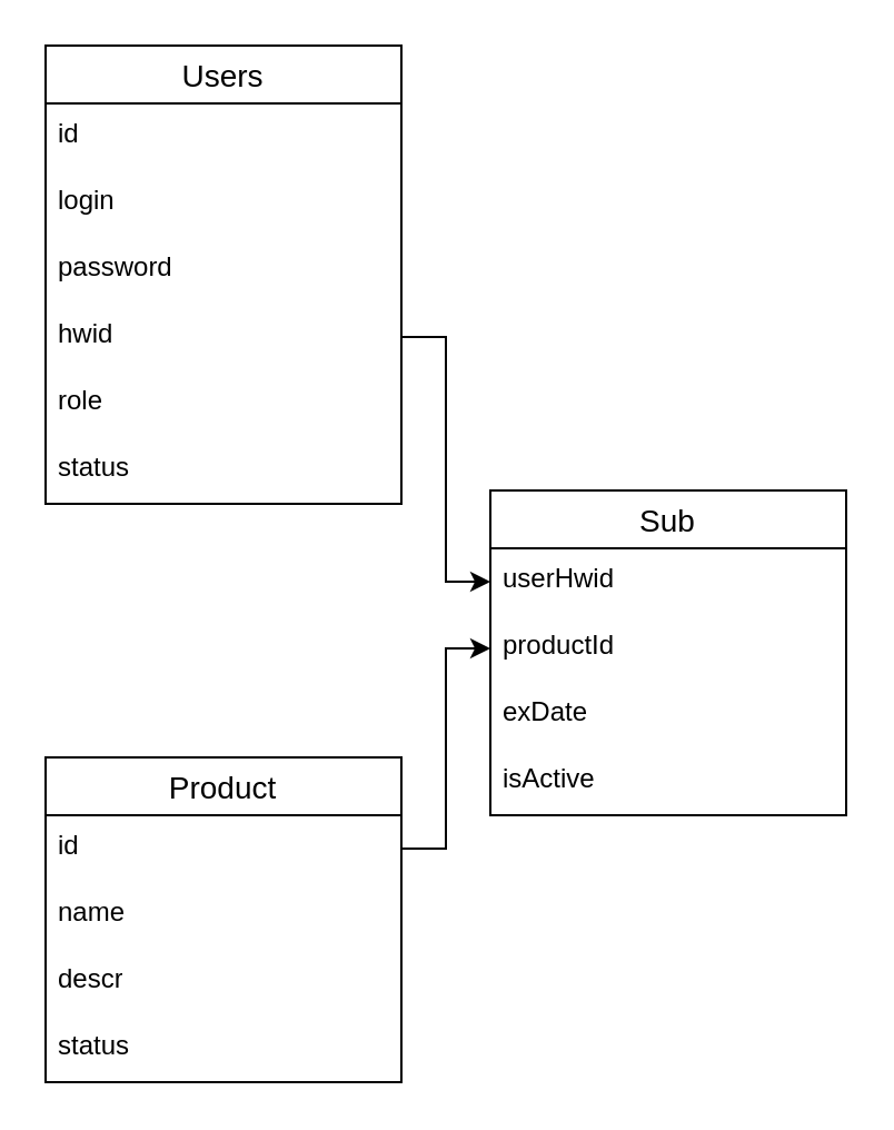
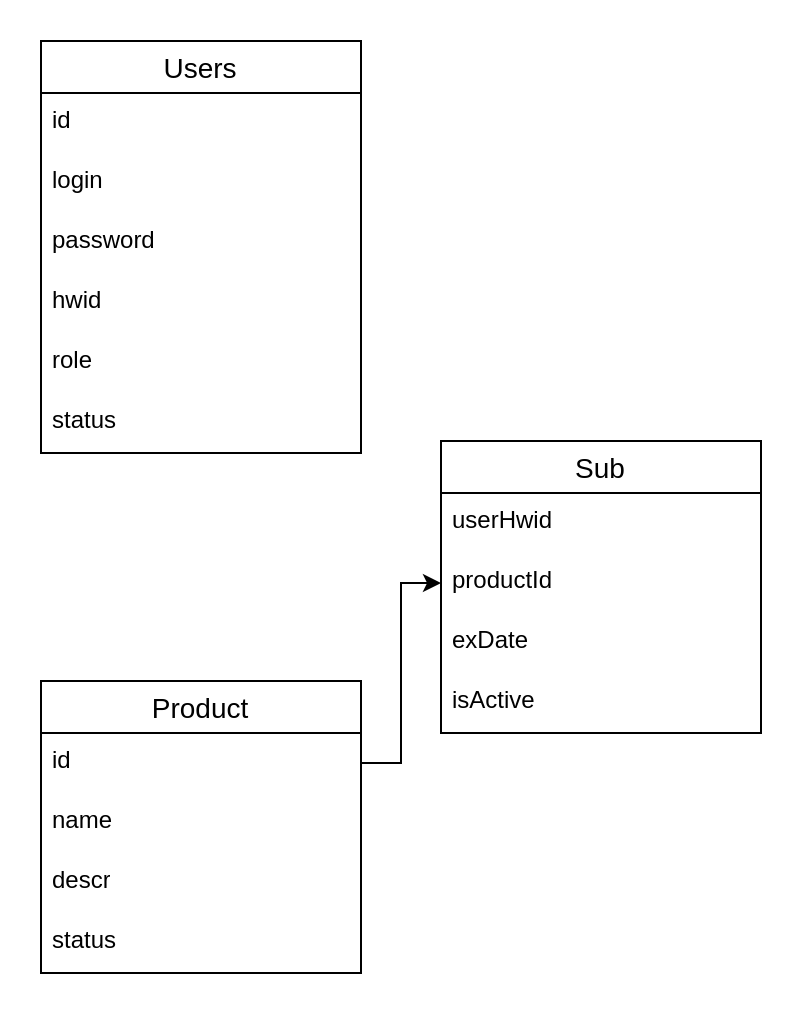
- <mxCell id="19" style="edgeStyle=orthogonalEdgeStyle;rounded=0;orthogonalLoop=1;jettySize=auto;html=1;entryX=0;entryY=0.5;entryDx=0;entryDy=0;" edge="1" parent="1" source="6" target="10"><mxGeometry relative="1" as="geometry" /></mxCell>
